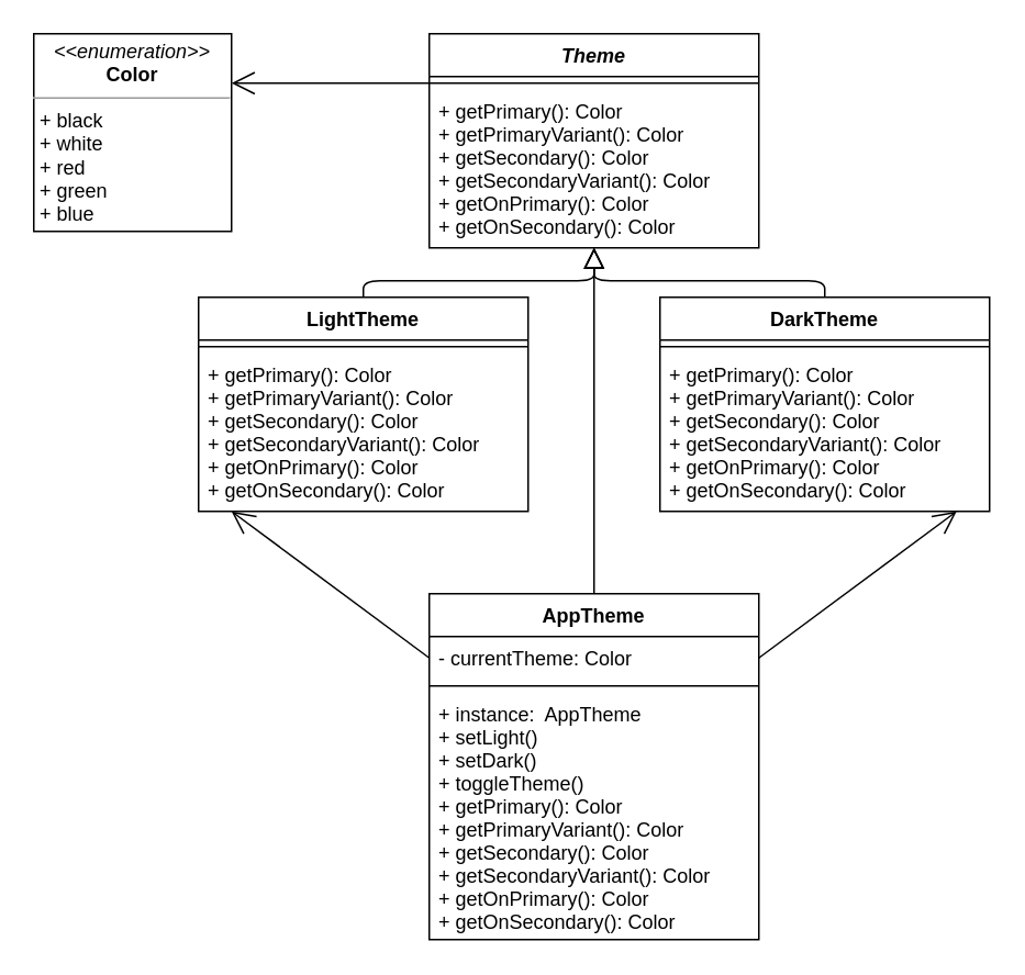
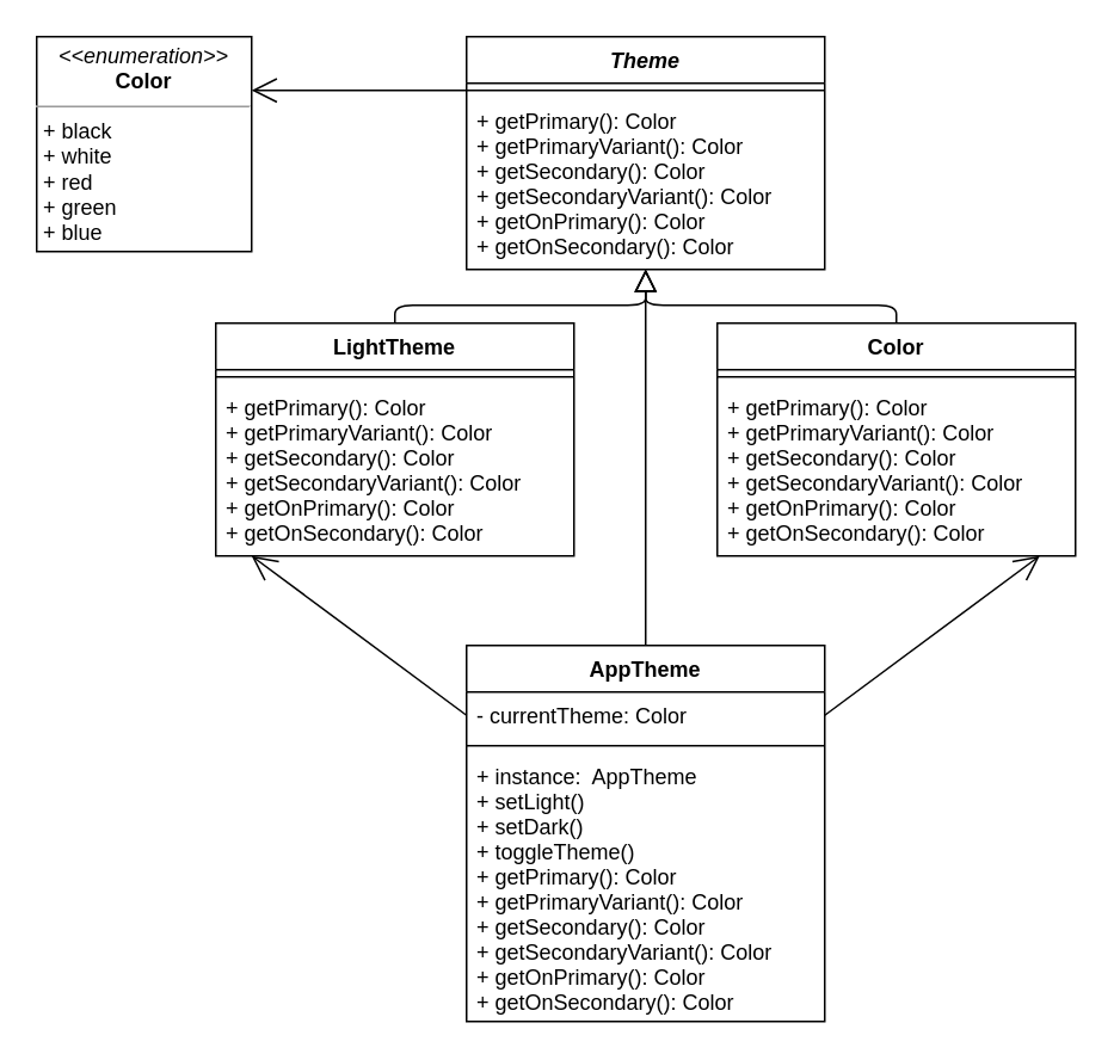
- <mxCell id="10" value="DarkTheme" style="swimlane;fontStyle=1;align=center;verticalAlign=top;childLayout=stackLayout;horizontal=1;startSize=26;horizontalStack=0;resizeParent=1;resizeParentMax=0;resizeLast=0;collapsible=1;marginBottom=0;" vertex="1" parent="1"><mxGeometry x="400" y="180" width="200" height="130" as="geometry" /></mxCell>
+ <mxCell id="10" value="Color" style="swimlane;fontStyle=1;align=center;verticalAlign=top;childLayout=stackLayout;horizontal=1;startSize=26;horizontalStack=0;resizeParent=1;resizeParentMax=0;resizeLast=0;collapsible=1;marginBottom=0;" vertex="1" parent="1"><mxGeometry x="400" y="180" width="200" height="130" as="geometry" /></mxCell>
